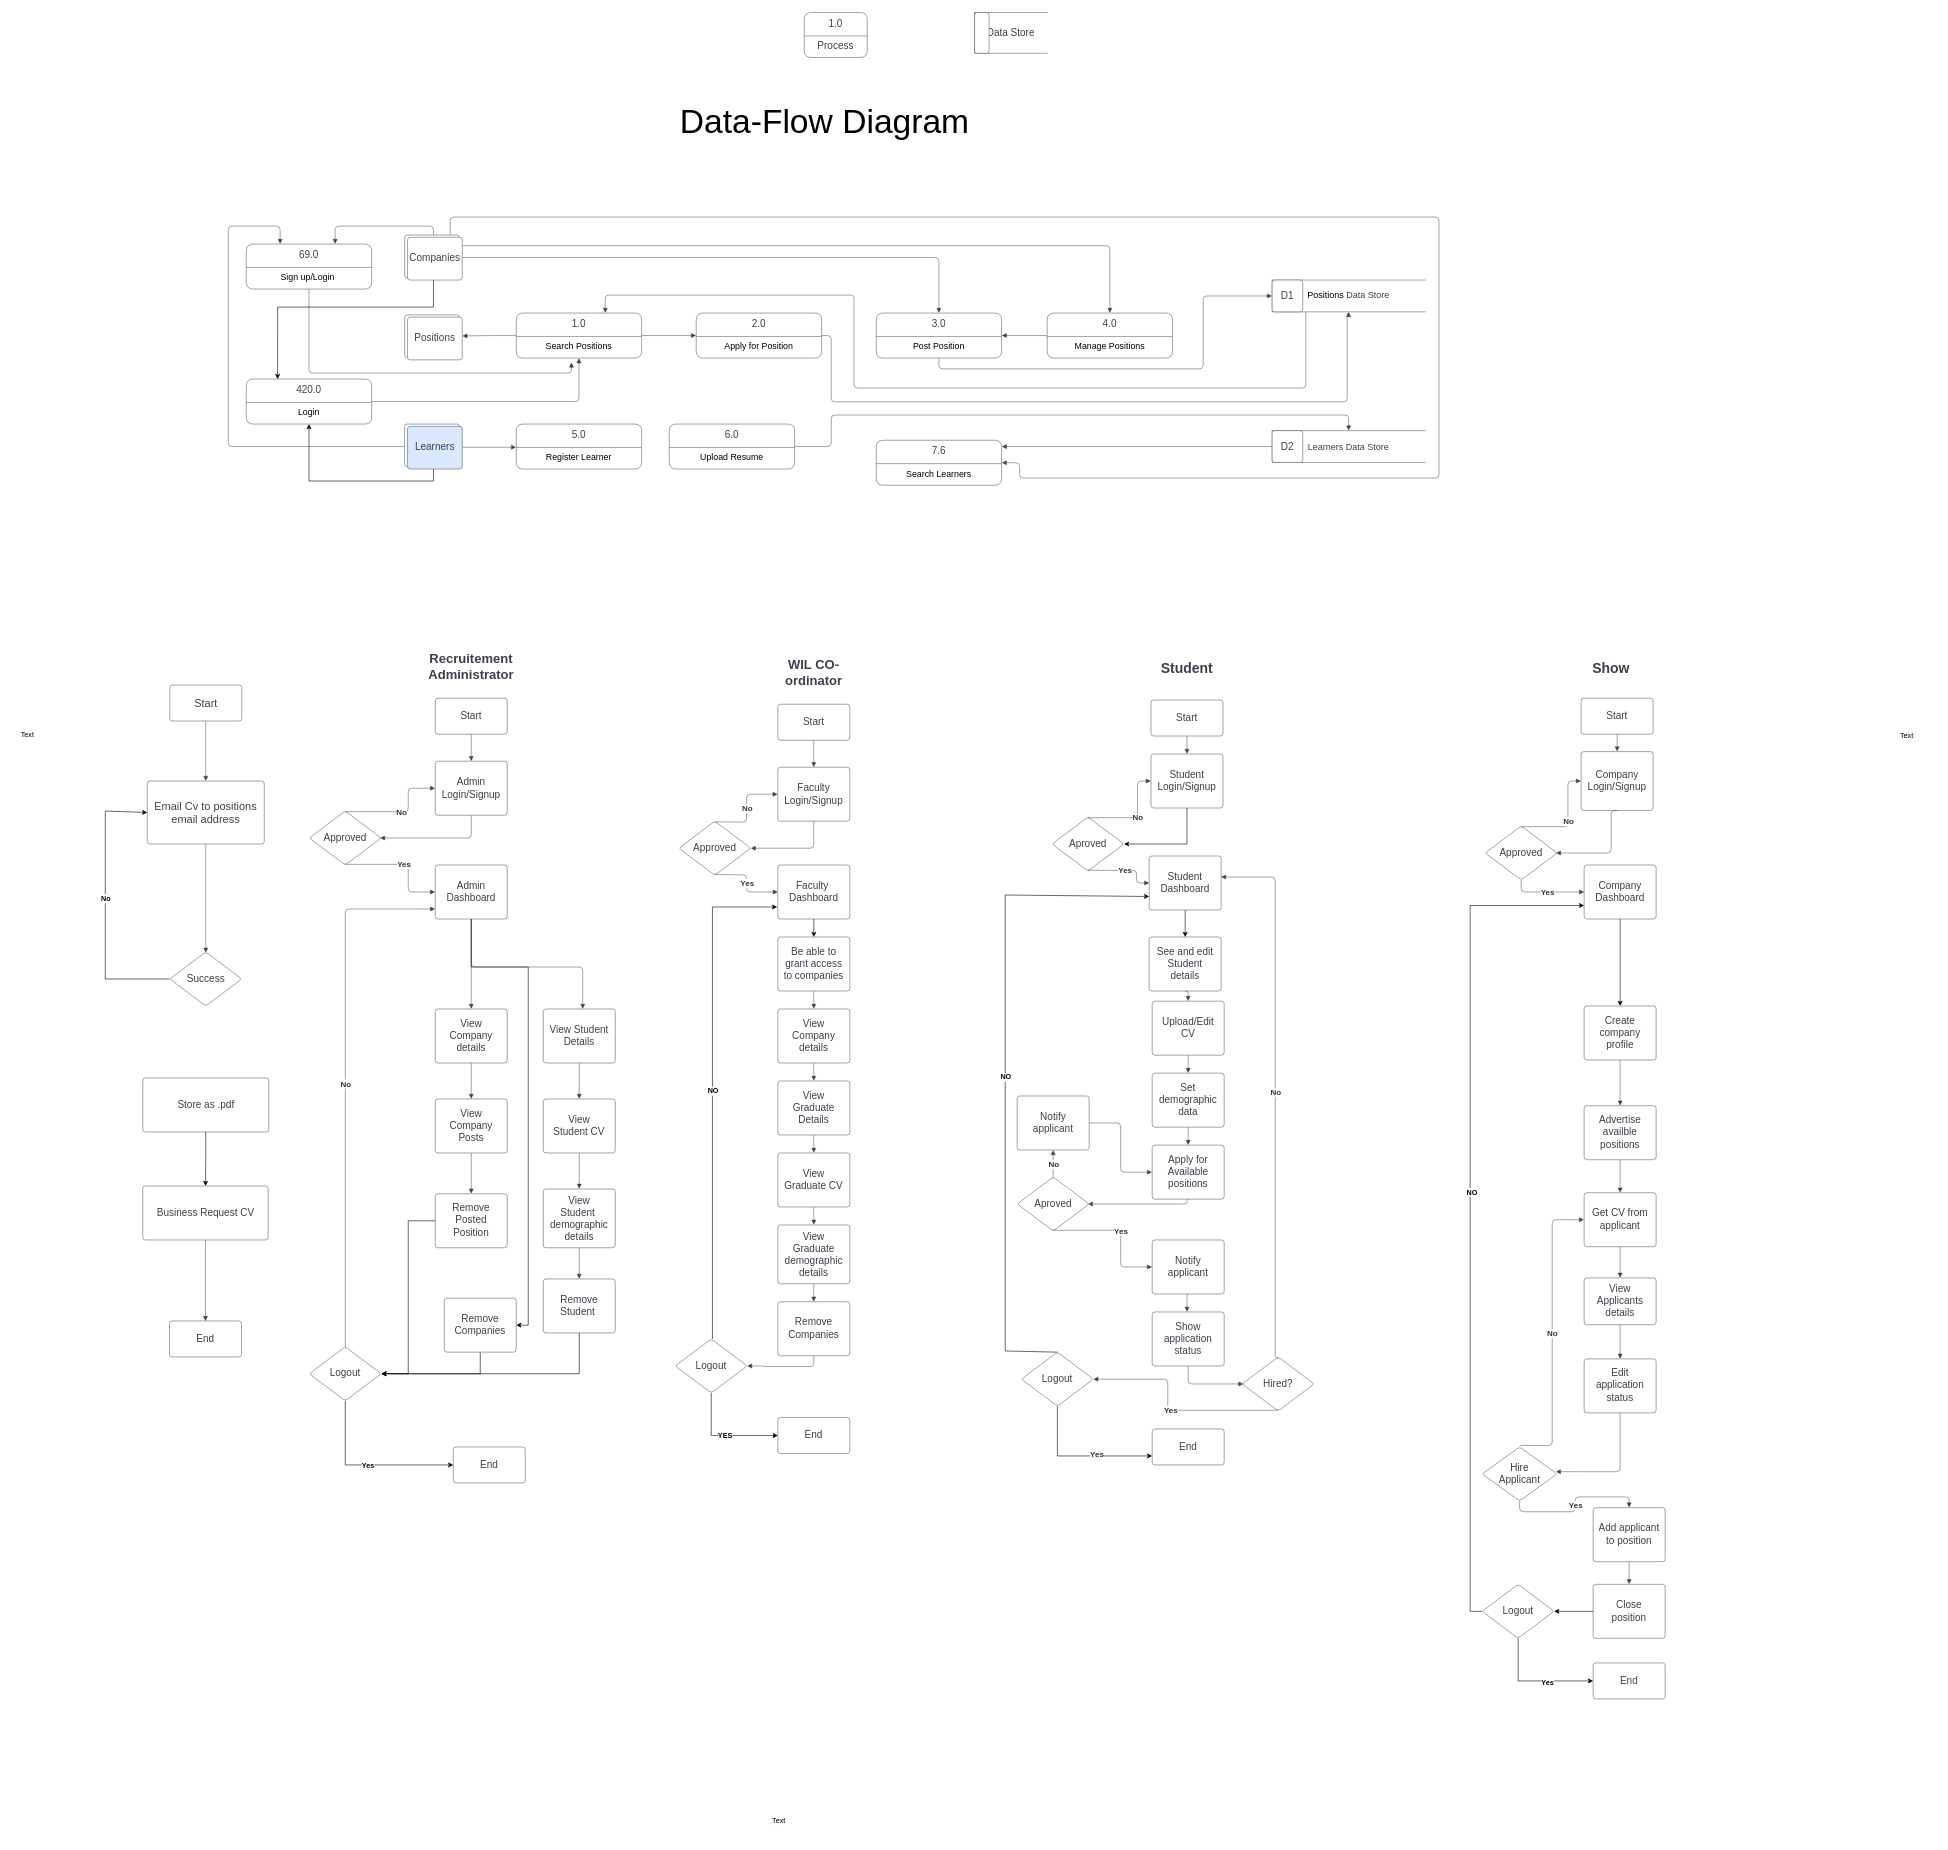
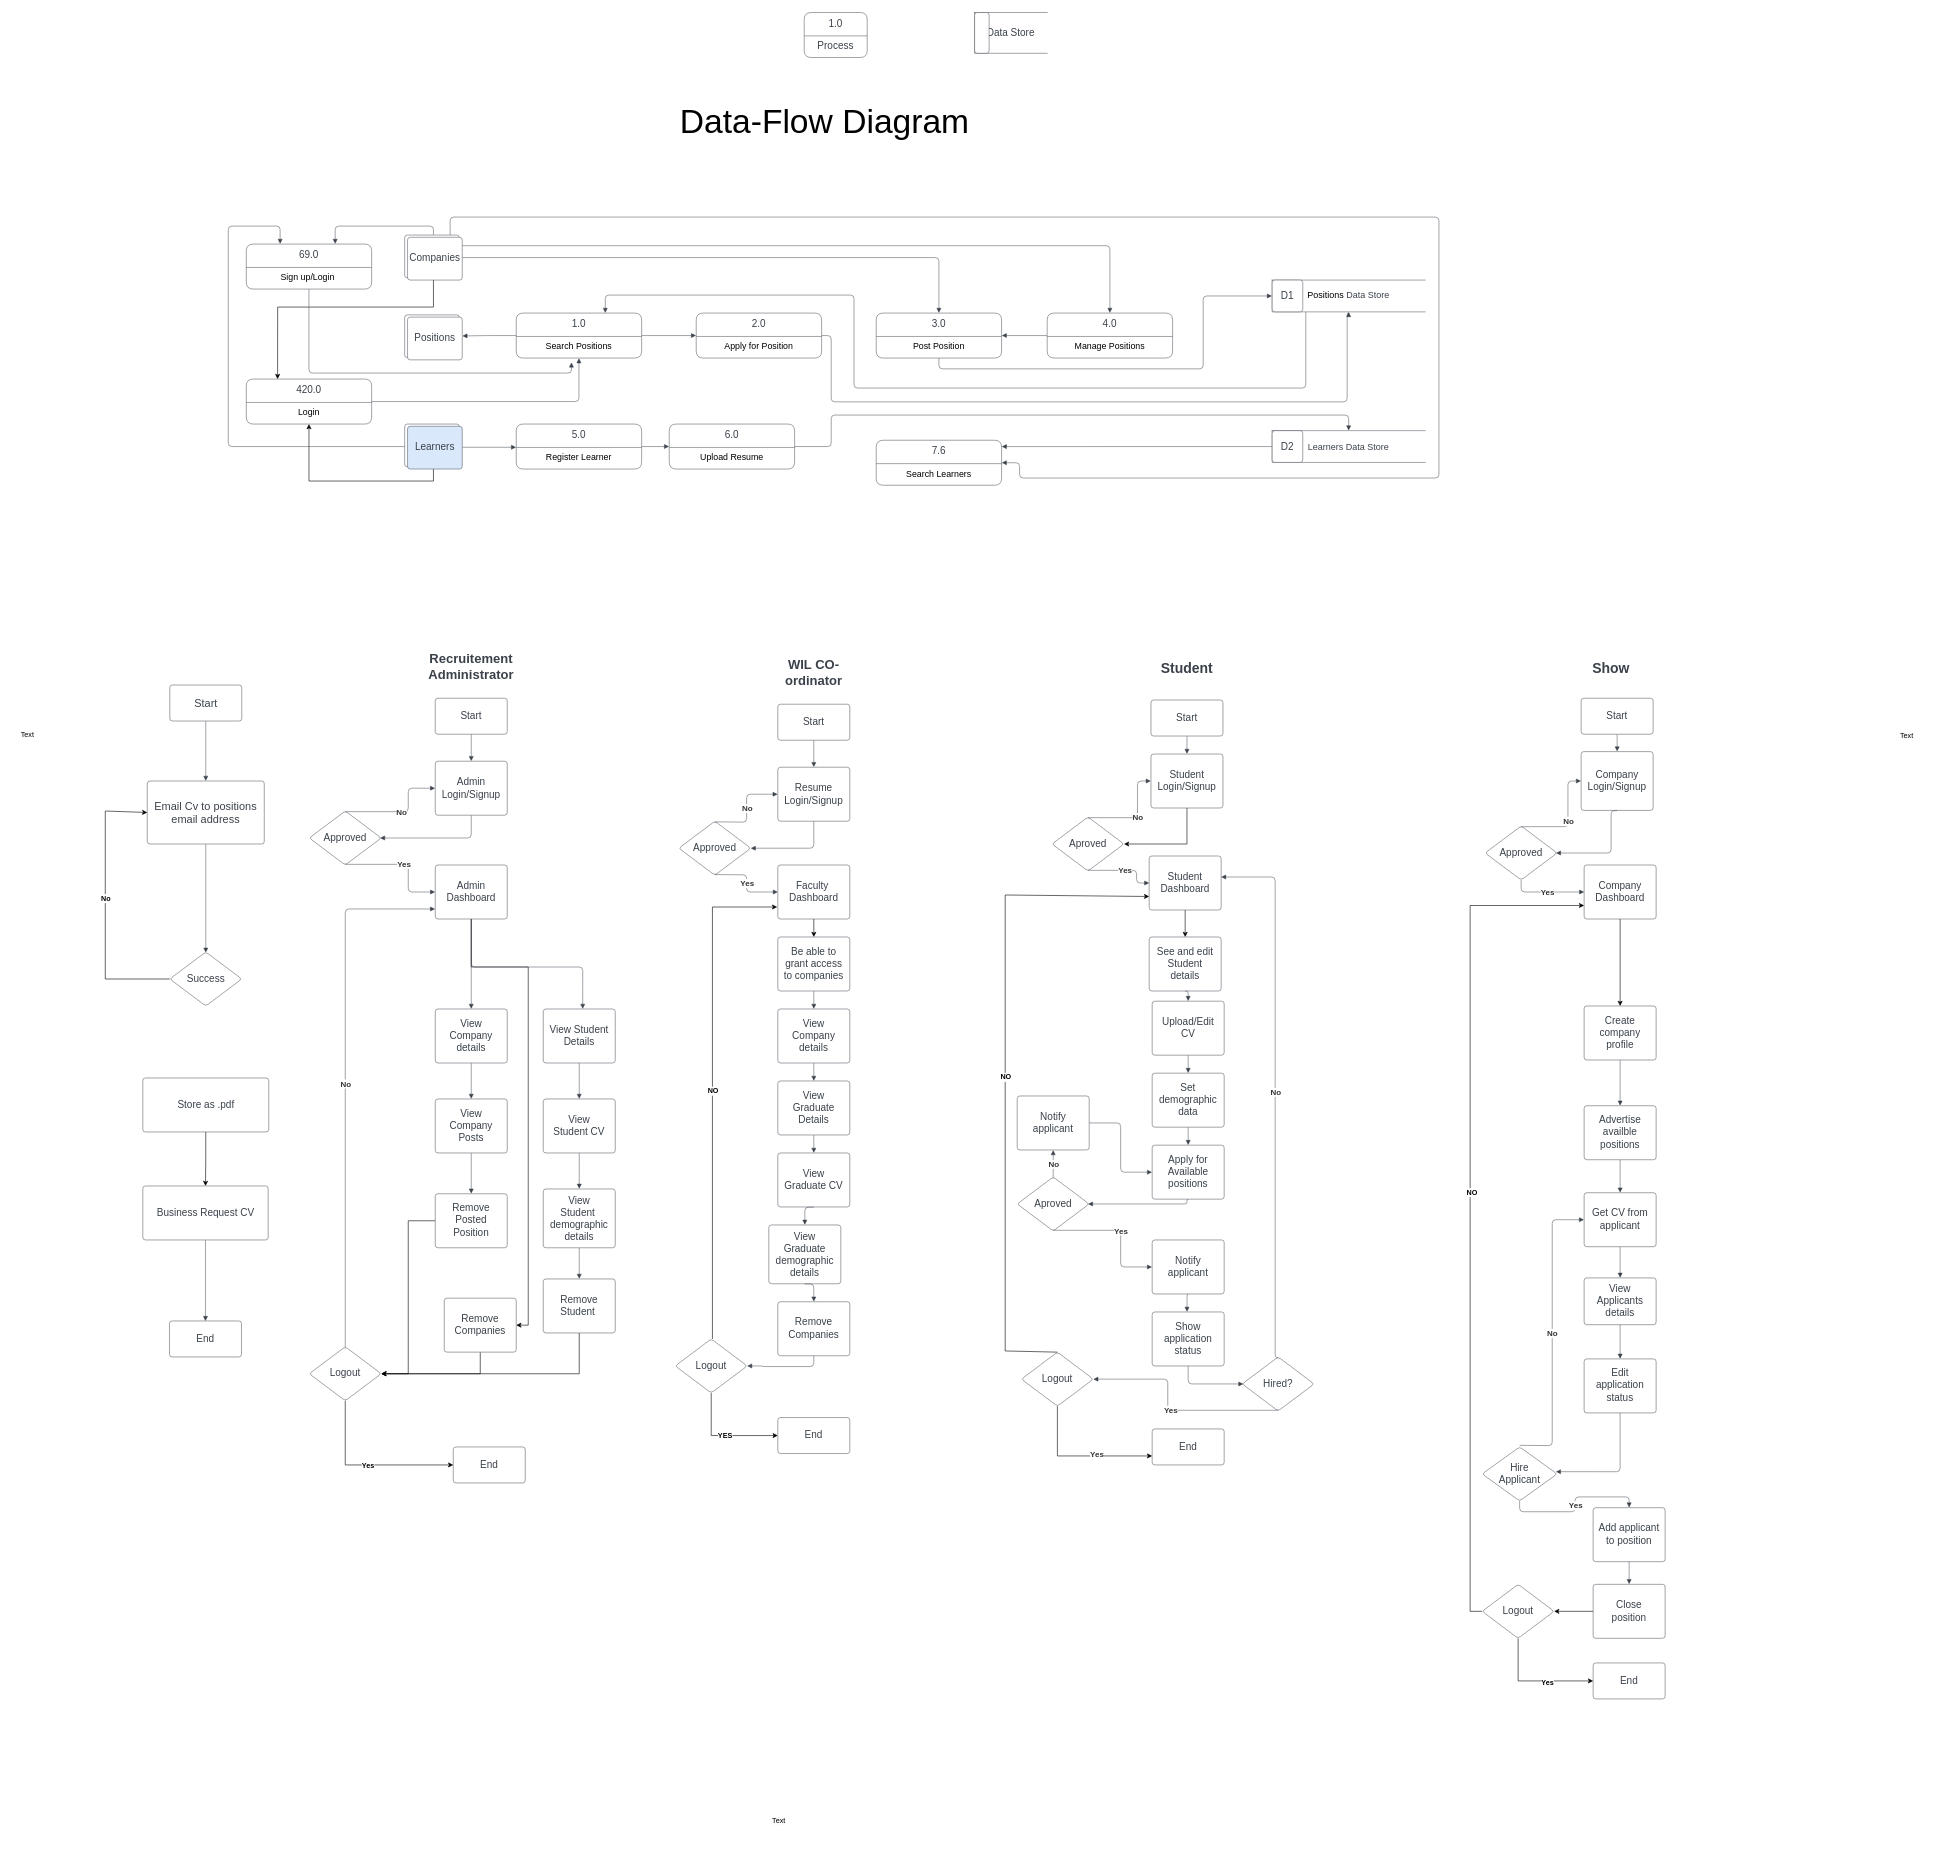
+ <mxCell id="156" value="" style="html=1;jettySize=18;whiteSpace=wrap;fontSize=13;strokeColor=#3a414a;strokeOpacity=100;strokeWidth=0.8;rounded=1;arcSize=12;edgeStyle=orthogonalEdgeStyle;startArrow=none;endArrow=block;endFill=1;exitX=1.002;exitY=0.5;exitPerimeter=0;entryX=-0.002;entryY=0.5;entryPerimeter=0;lucidId=ue1e4jYCGK4q;" edge="1" parent="1" source="150" target="157"><mxGeometry width="100" height="100" relative="1" as="geometry"><Array as="points" /></mxGeometry></mxCell>
- <mxCell id="4" value="Faculty Login/Signup" style="html=1;overflow=block;blockSpacing=1;whiteSpace=wrap;fontSize=16.7;fontColor=#3a414a;spacing=9;strokeColor=#3a414a;strokeOpacity=100;rounded=1;absoluteArcSize=1;arcSize=9;strokeWidth=0.8;lucidId=L~PfDe9R9lB8;" vertex="1" parent="1"><mxGeometry x="1296" y="1278" width="120" height="90" as="geometry" /></mxCell>
+ <mxCell id="4" value="Resume Login/Signup" style="html=1;overflow=block;blockSpacing=1;whiteSpace=wrap;fontSize=16.7;fontColor=#3a414a;spacing=9;strokeColor=#3a414a;strokeOpacity=100;rounded=1;absoluteArcSize=1;arcSize=9;strokeWidth=0.8;lucidId=L~PfDe9R9lB8;" vertex="1" parent="1"><mxGeometry x="1296" y="1278" width="120" height="90" as="geometry" /></mxCell>
- <mxCell id="17" value="View Graduate demographic details" style="html=1;overflow=block;blockSpacing=1;whiteSpace=wrap;fontSize=16.7;fontColor=#3a414a;spacing=9;strokeColor=#3a414a;strokeOpacity=100;rounded=1;absoluteArcSize=1;arcSize=9;strokeWidth=0.8;lucidId=5hQfKXcPo8DL;" vertex="1" parent="1"><mxGeometry x="1296" y="2041" width="120" height="98" as="geometry" /></mxCell>
+ <mxCell id="17" value="View Graduate demographic details" style="html=1;overflow=block;blockSpacing=1;whiteSpace=wrap;fontSize=16.7;fontColor=#3a414a;spacing=9;strokeColor=#3a414a;strokeOpacity=100;rounded=1;absoluteArcSize=1;arcSize=9;strokeWidth=0.8;lucidId=5hQfKXcPo8DL;" vertex="1" parent="1"><mxGeometry x="1281" y="2041" width="120" height="98" as="geometry" /></mxCell>
